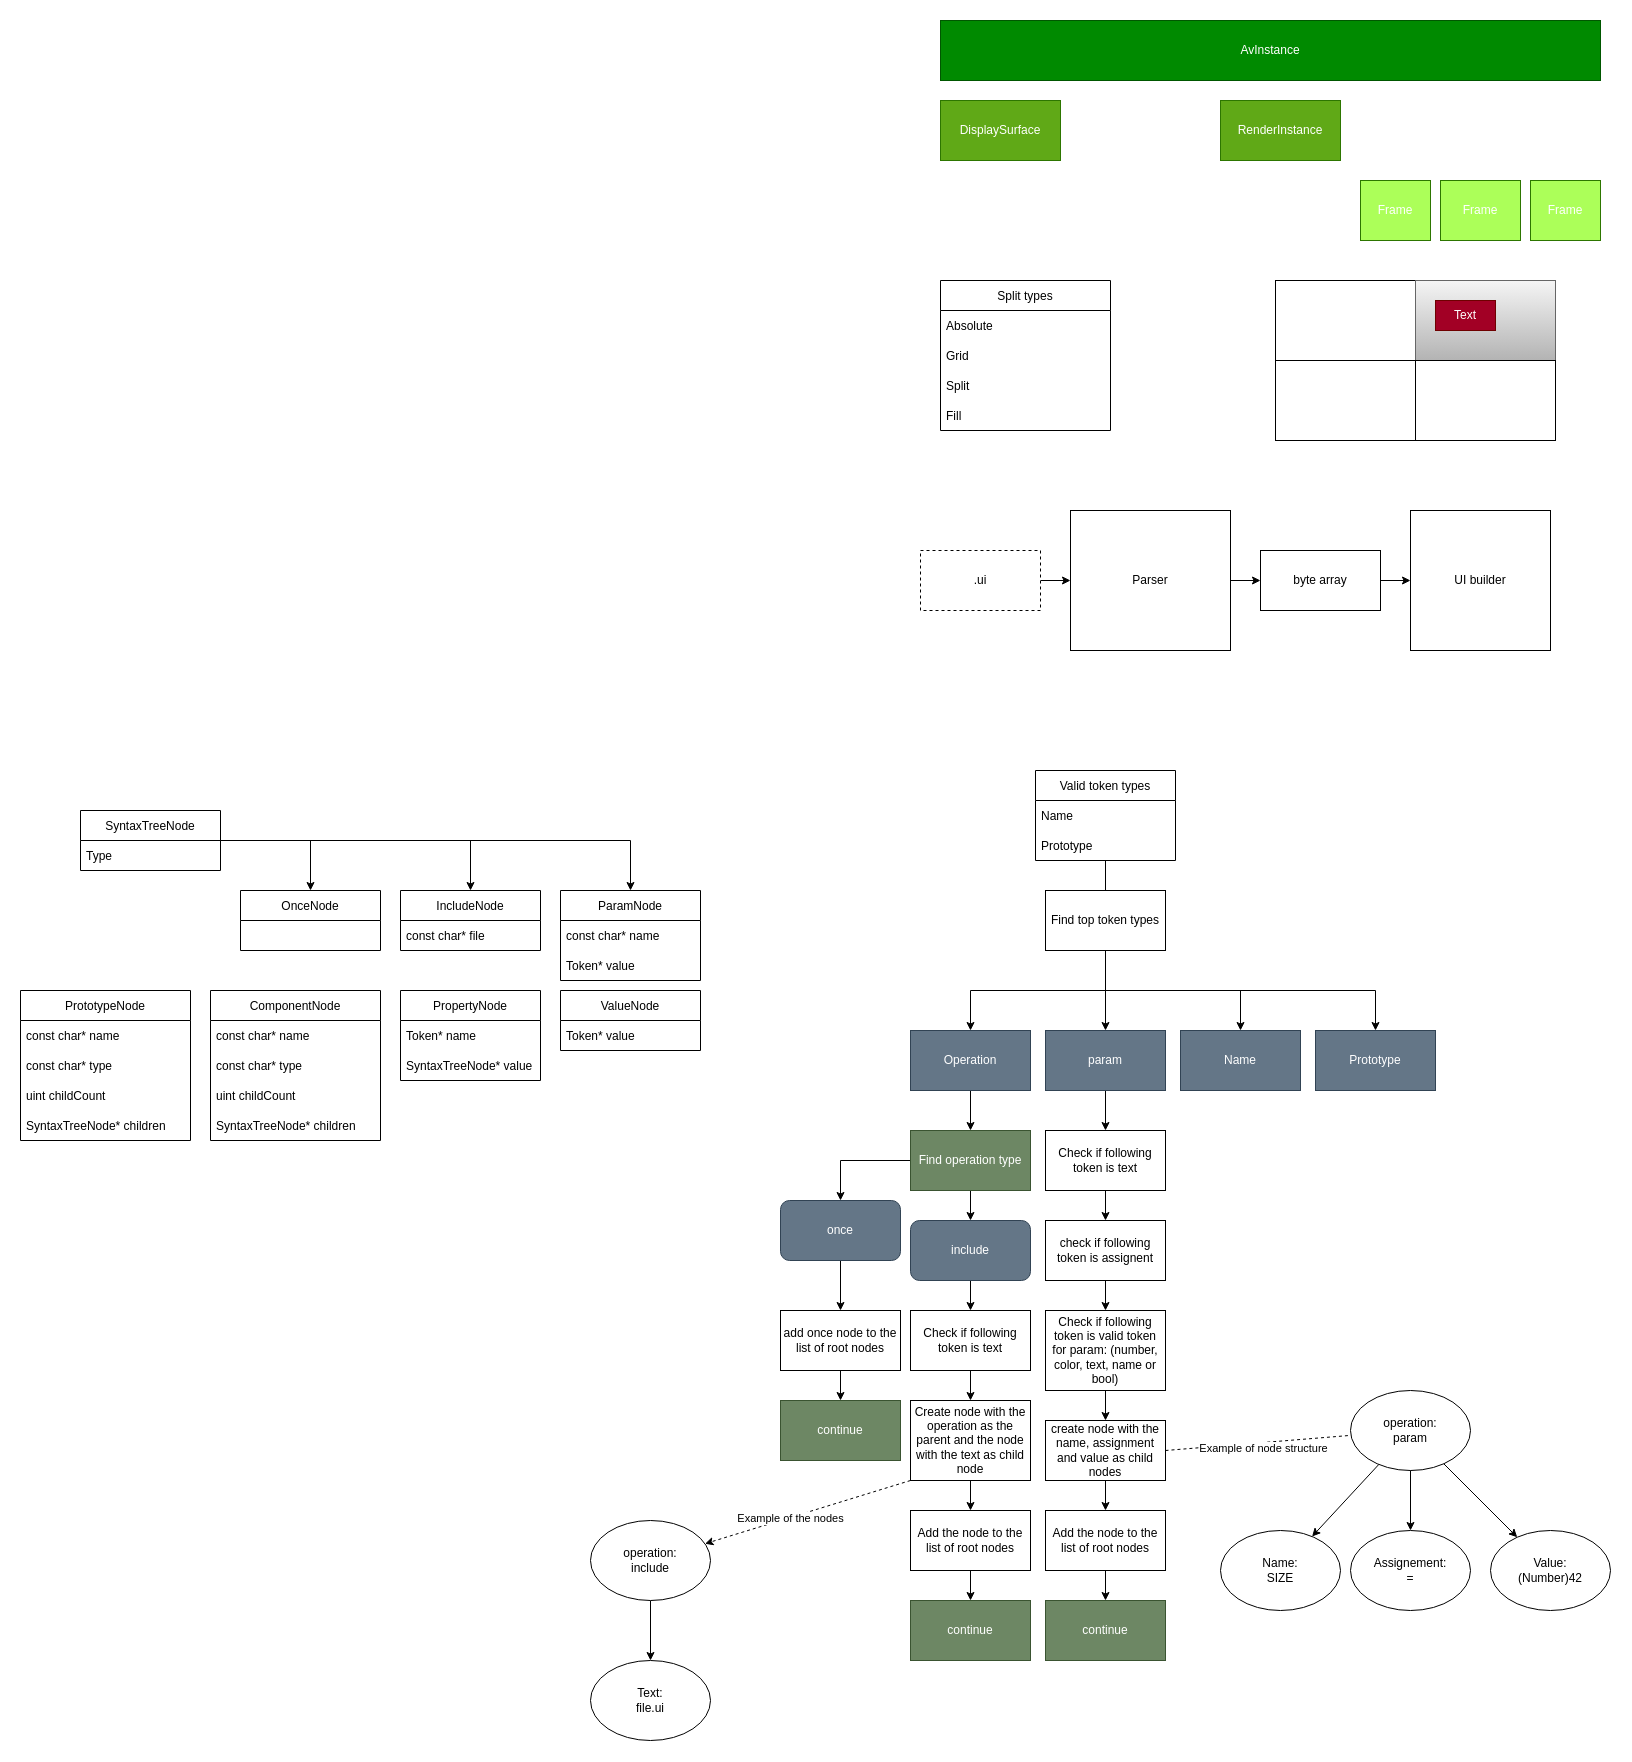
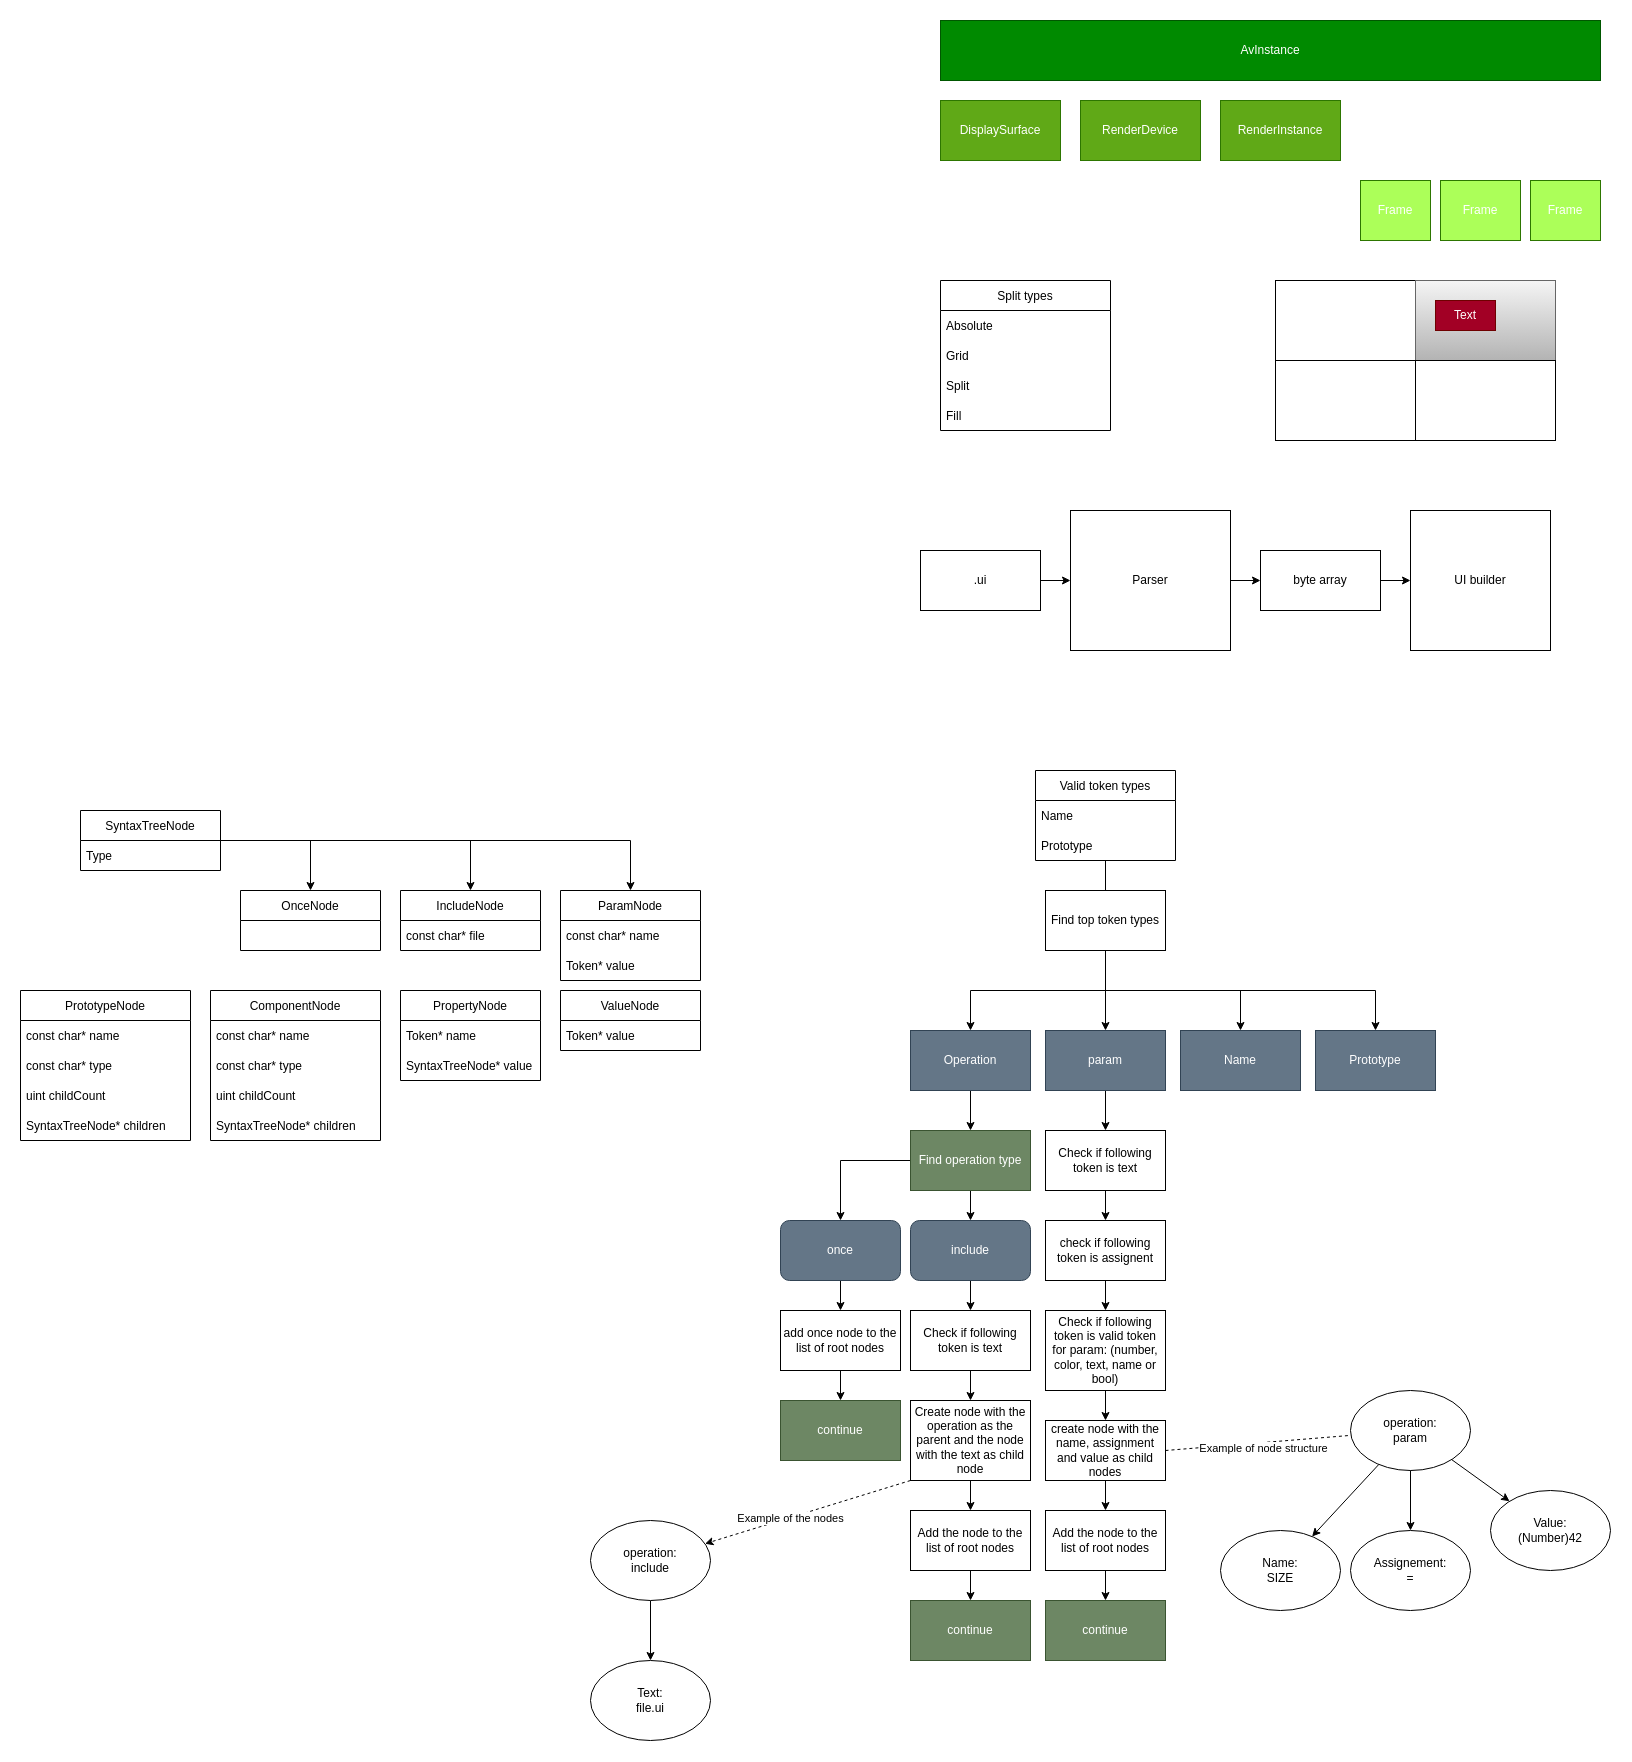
+ <mxCell id="3" value="RenderDevice" style="rounded=0;whiteSpace=wrap;html=1;fillColor=#60a917;fontColor=#ffffff;strokeColor=#2D7600;" parent="1" vertex="1"><mxGeometry x="1080" y="100" width="120" height="60" as="geometry" /></mxCell>
- <mxCell id="15" value=".ui" style="rounded=0;whiteSpace=wrap;html=1;fillColor=default;dashed=1;" parent="1" vertex="1"><mxGeometry x="920" y="550" width="120" height="60" as="geometry" /></mxCell>
+ <mxCell id="15" value=".ui" style="rounded=0;whiteSpace=wrap;html=1;fillColor=default;" parent="1" vertex="1"><mxGeometry x="920" y="550" width="120" height="60" as="geometry" /></mxCell>
- <mxCell id="42" value="once" style="rounded=1;whiteSpace=wrap;html=1;fillColor=#647687;shadow=0;sketch=0;glass=0;fontColor=#ffffff;strokeColor=#314354;" parent="1" vertex="1"><mxGeometry x="780" y="1200" width="120" height="60" as="geometry" /></mxCell>
+ <mxCell id="42" value="once" style="rounded=1;whiteSpace=wrap;html=1;fillColor=#647687;shadow=0;sketch=0;glass=0;fontColor=#ffffff;strokeColor=#314354;" parent="1" vertex="1"><mxGeometry x="780" y="1220" width="120" height="60" as="geometry" /></mxCell>
- <mxCell id="78" value="Value:&lt;br&gt;(Number)42" style="ellipse;whiteSpace=wrap;html=1;rounded=1;shadow=0;glass=0;sketch=0;fillColor=default;gradientColor=none;" parent="1" vertex="1"><mxGeometry x="1490" y="1530" width="120" height="80" as="geometry" /></mxCell>
+ <mxCell id="78" value="Value:&lt;br&gt;(Number)42" style="ellipse;whiteSpace=wrap;html=1;rounded=1;shadow=0;glass=0;sketch=0;fillColor=default;gradientColor=none;" parent="1" vertex="1"><mxGeometry x="1490" y="1490" width="120" height="80" as="geometry" /></mxCell>
